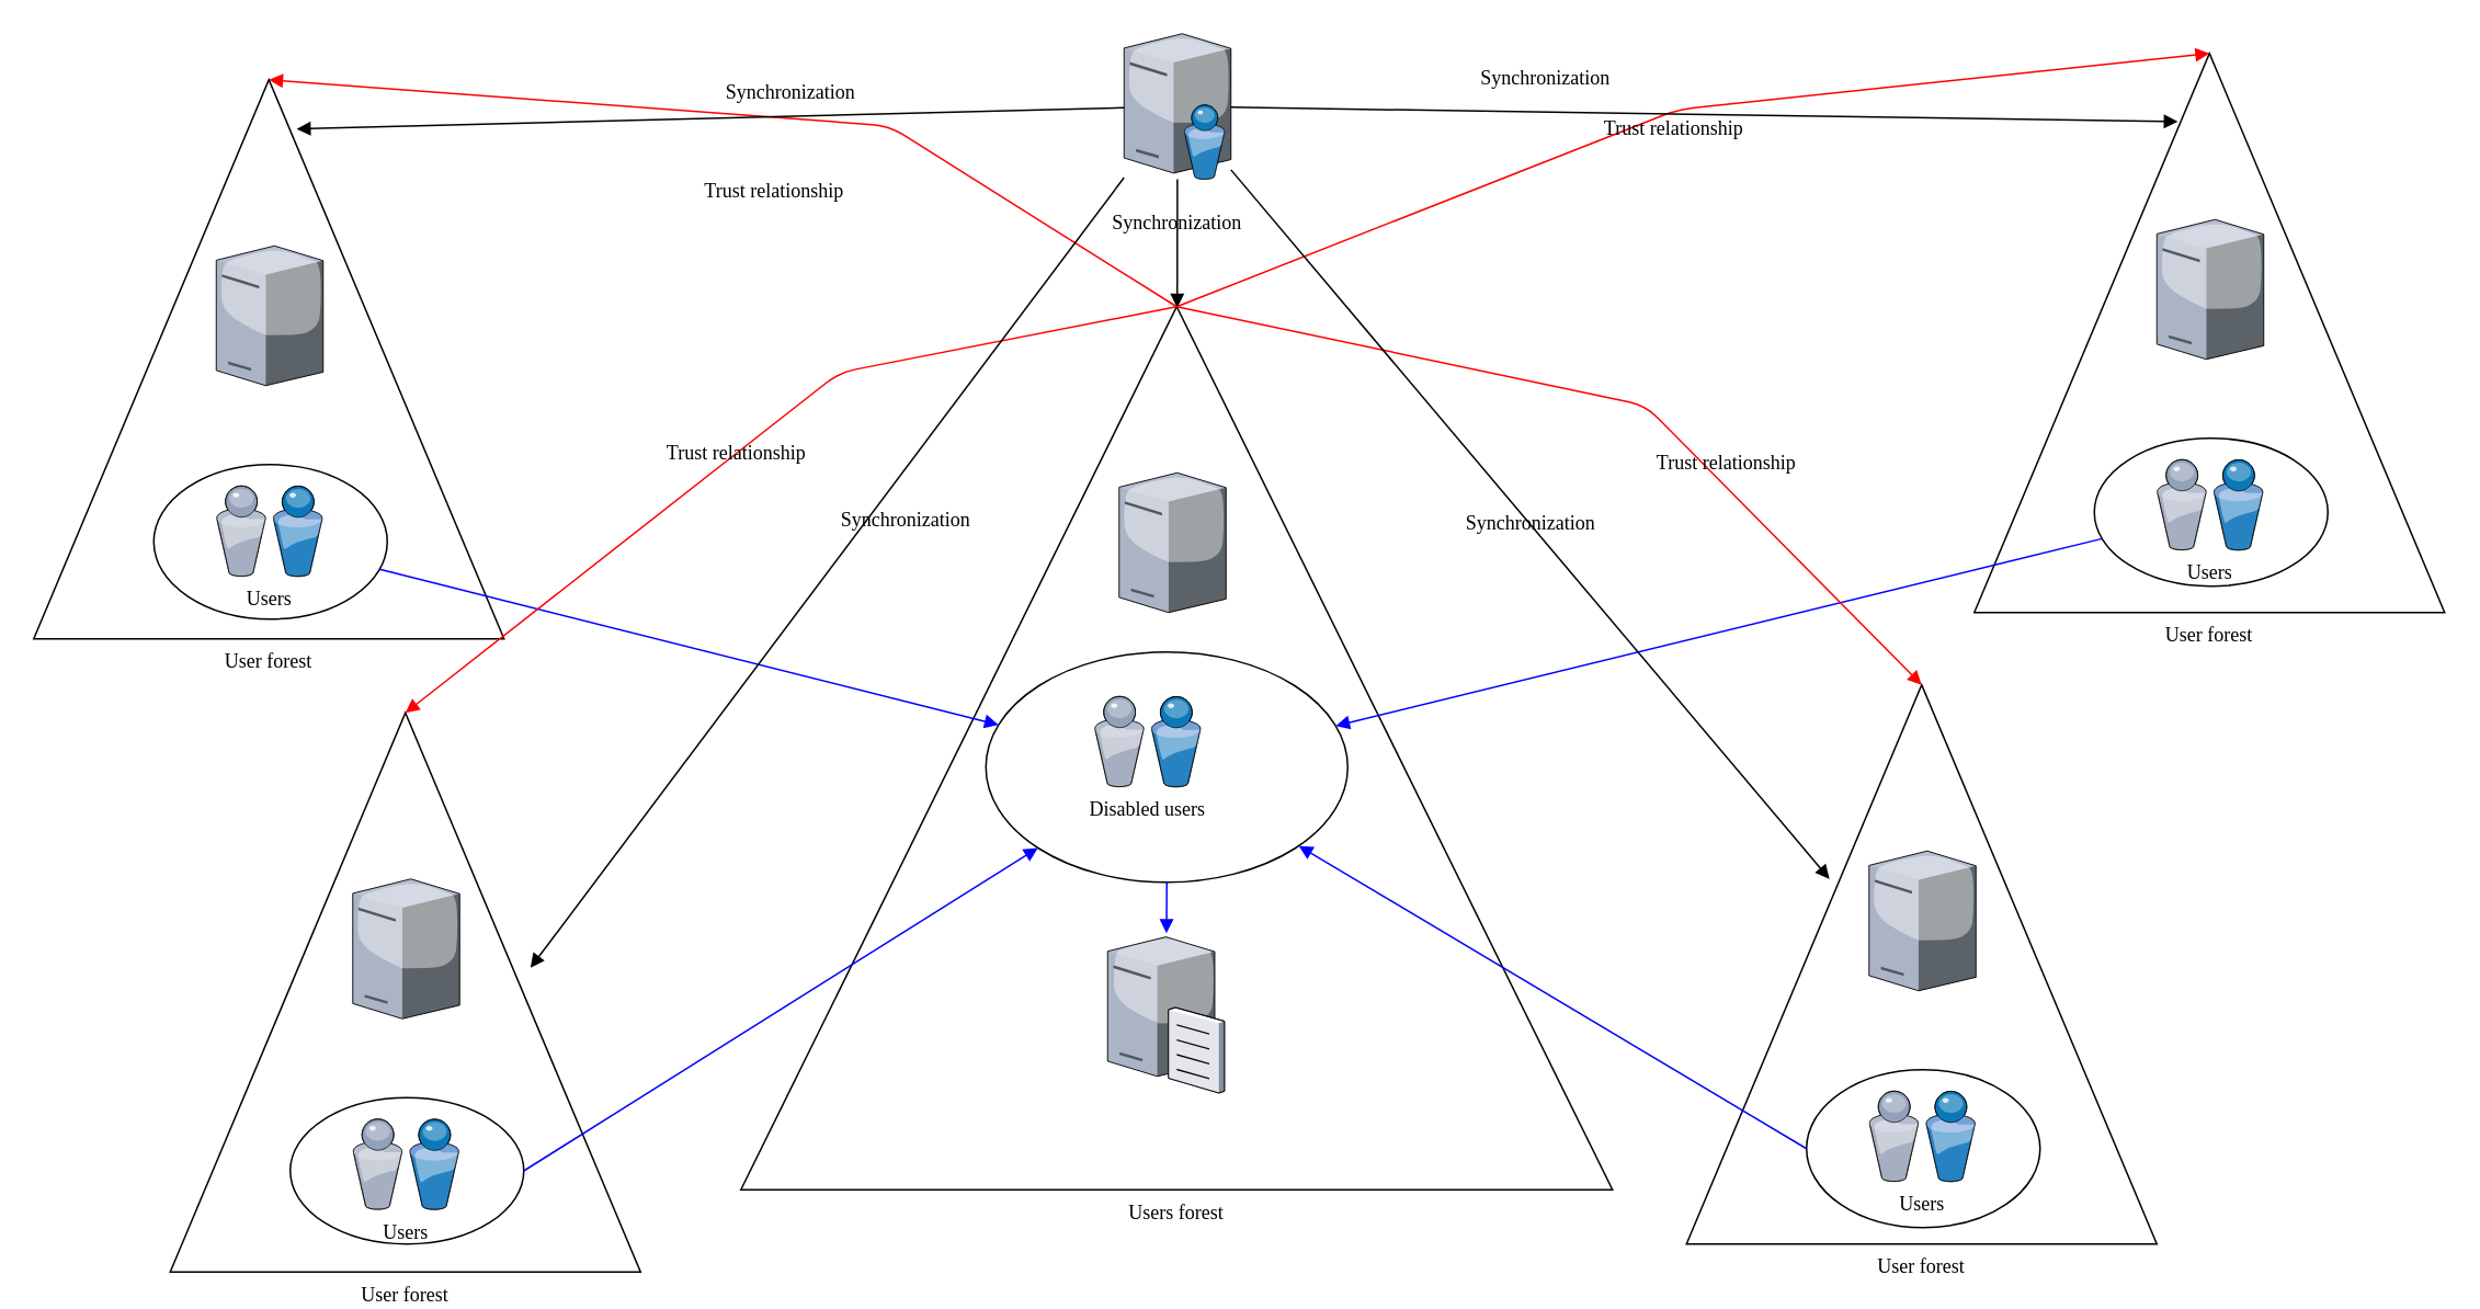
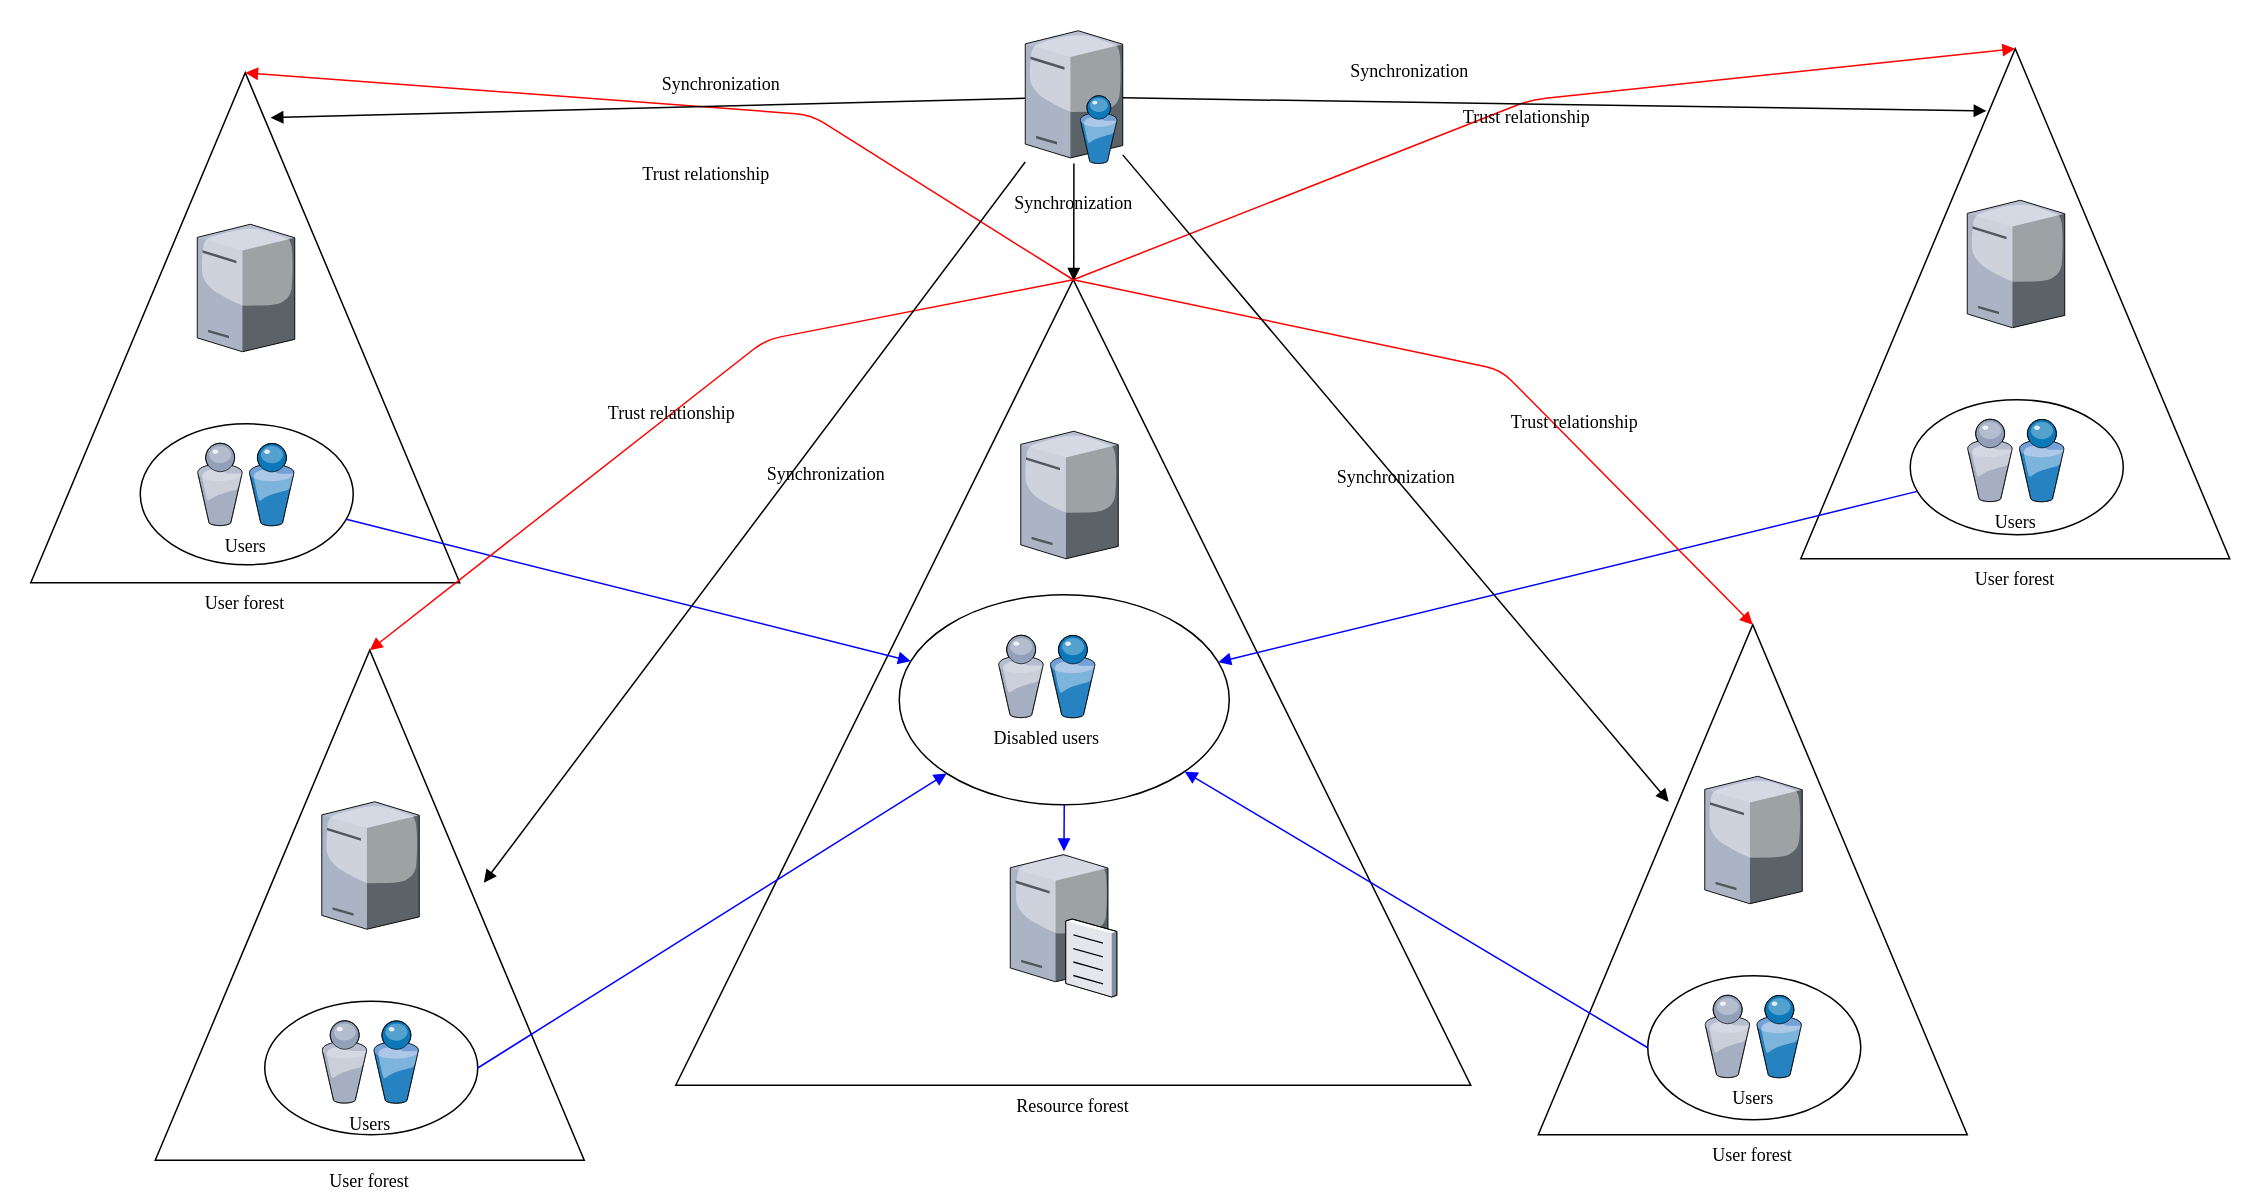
- <mxCell id="2" value="Users forest" style="triangle;whiteSpace=wrap;html=1;shadow=0;comic=0;strokeWidth=1;fontFamily=Verdana;direction=north;labelPosition=center;verticalLabelPosition=bottom;align=center;verticalAlign=top;" parent="1" vertex="1"><mxGeometry x="450" y="186" width="530" height="537" as="geometry" /></mxCell>
+ <mxCell id="2" value="Resource forest" style="triangle;whiteSpace=wrap;html=1;shadow=0;comic=0;strokeWidth=1;fontFamily=Verdana;direction=north;labelPosition=center;verticalLabelPosition=bottom;align=center;verticalAlign=top;" parent="1" vertex="1"><mxGeometry x="450" y="186" width="530" height="537" as="geometry" /></mxCell>
